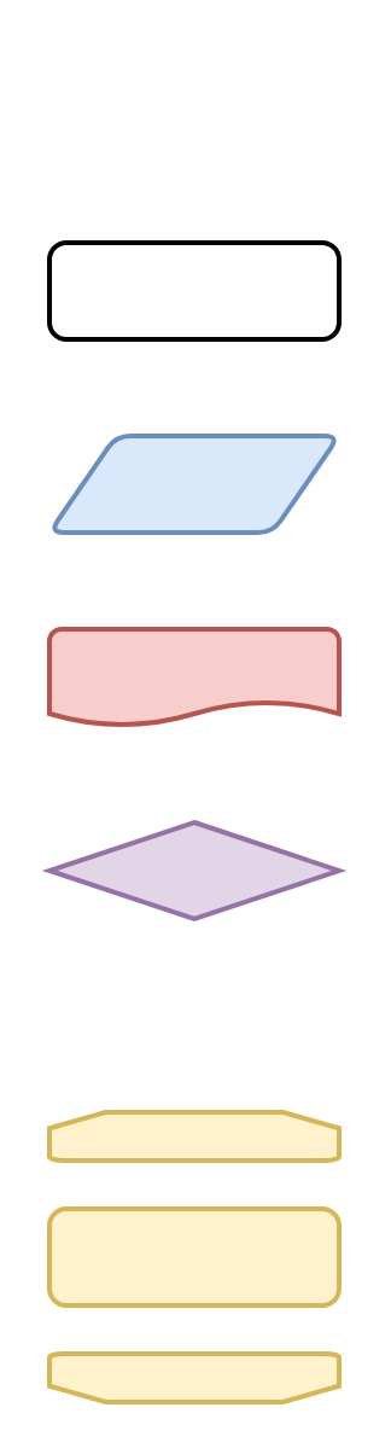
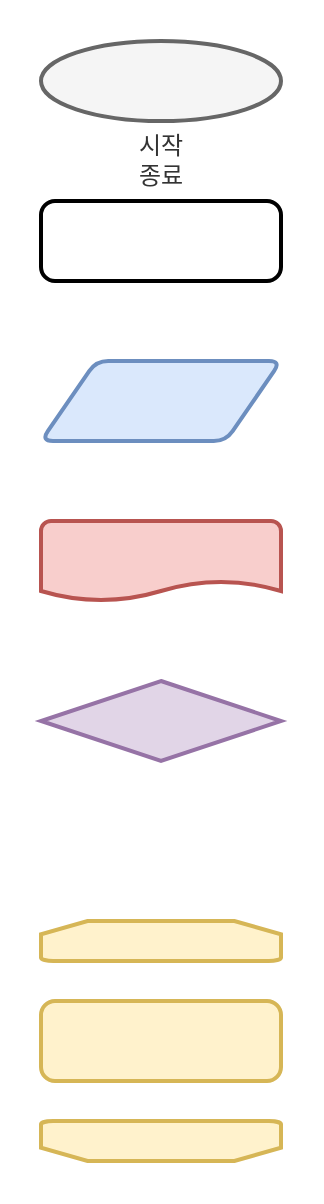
+ <mxCell id="2" value="시작&lt;br&gt;종료" style="verticalLabelPosition=bottom;verticalAlign=middle;html=1;shape=mxgraph.flowchart.on-page_reference;strokeWidth=2;fillColor=#f5f5f5;fontColor=#333333;strokeColor=#666666;" vertex="1" parent="1"><mxGeometry x="20" y="20" width="120" height="40" as="geometry" /></mxCell>
